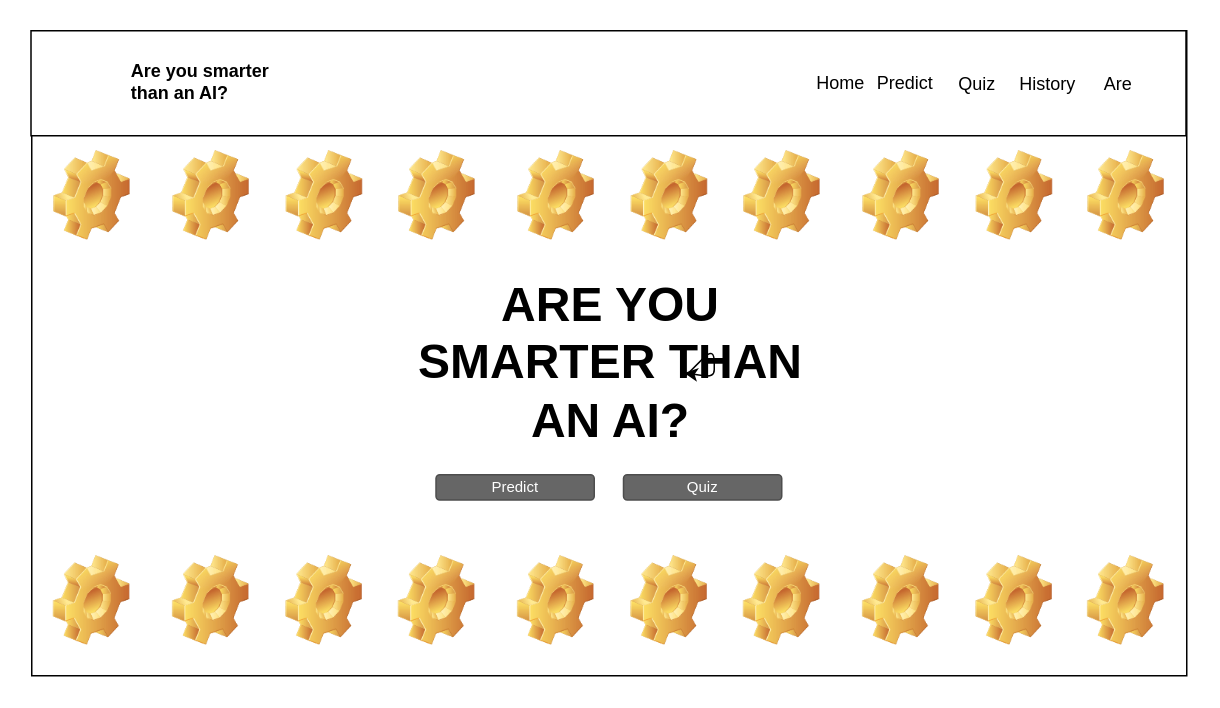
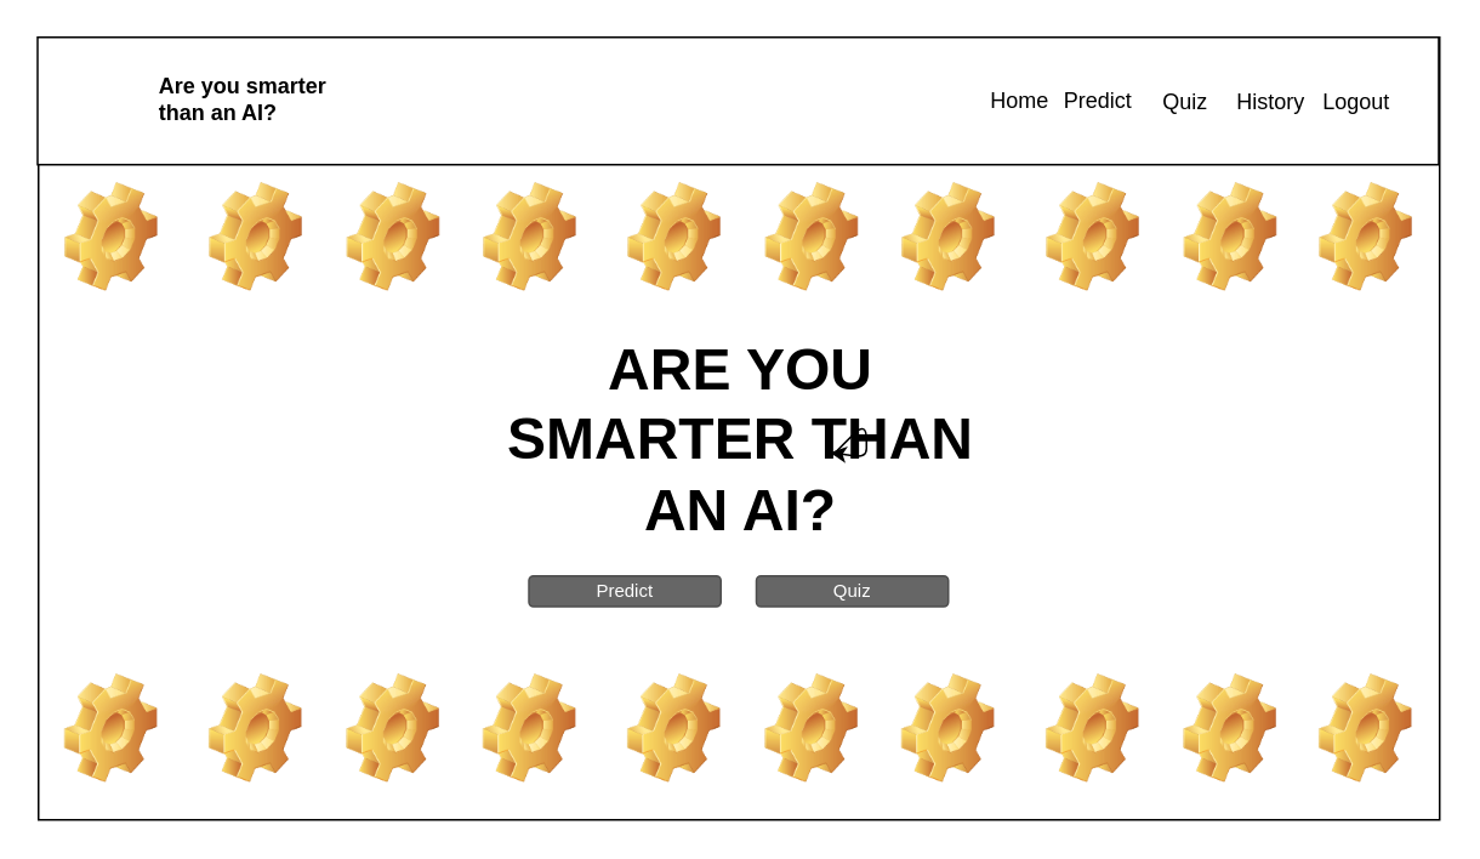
- <mxCell id="8" value="Are" style="text;html=1;strokeColor=none;fillColor=none;align=center;verticalAlign=middle;whiteSpace=wrap;rounded=0;" vertex="1" parent="1"><mxGeometry x="715" y="40.5" width="60" height="30" as="geometry" /></mxCell>
+ <mxCell id="8" value="Logout" style="text;html=1;strokeColor=none;fillColor=none;align=center;verticalAlign=middle;whiteSpace=wrap;rounded=0;" vertex="1" parent="1"><mxGeometry x="715" y="40.5" width="60" height="30" as="geometry" /></mxCell>
